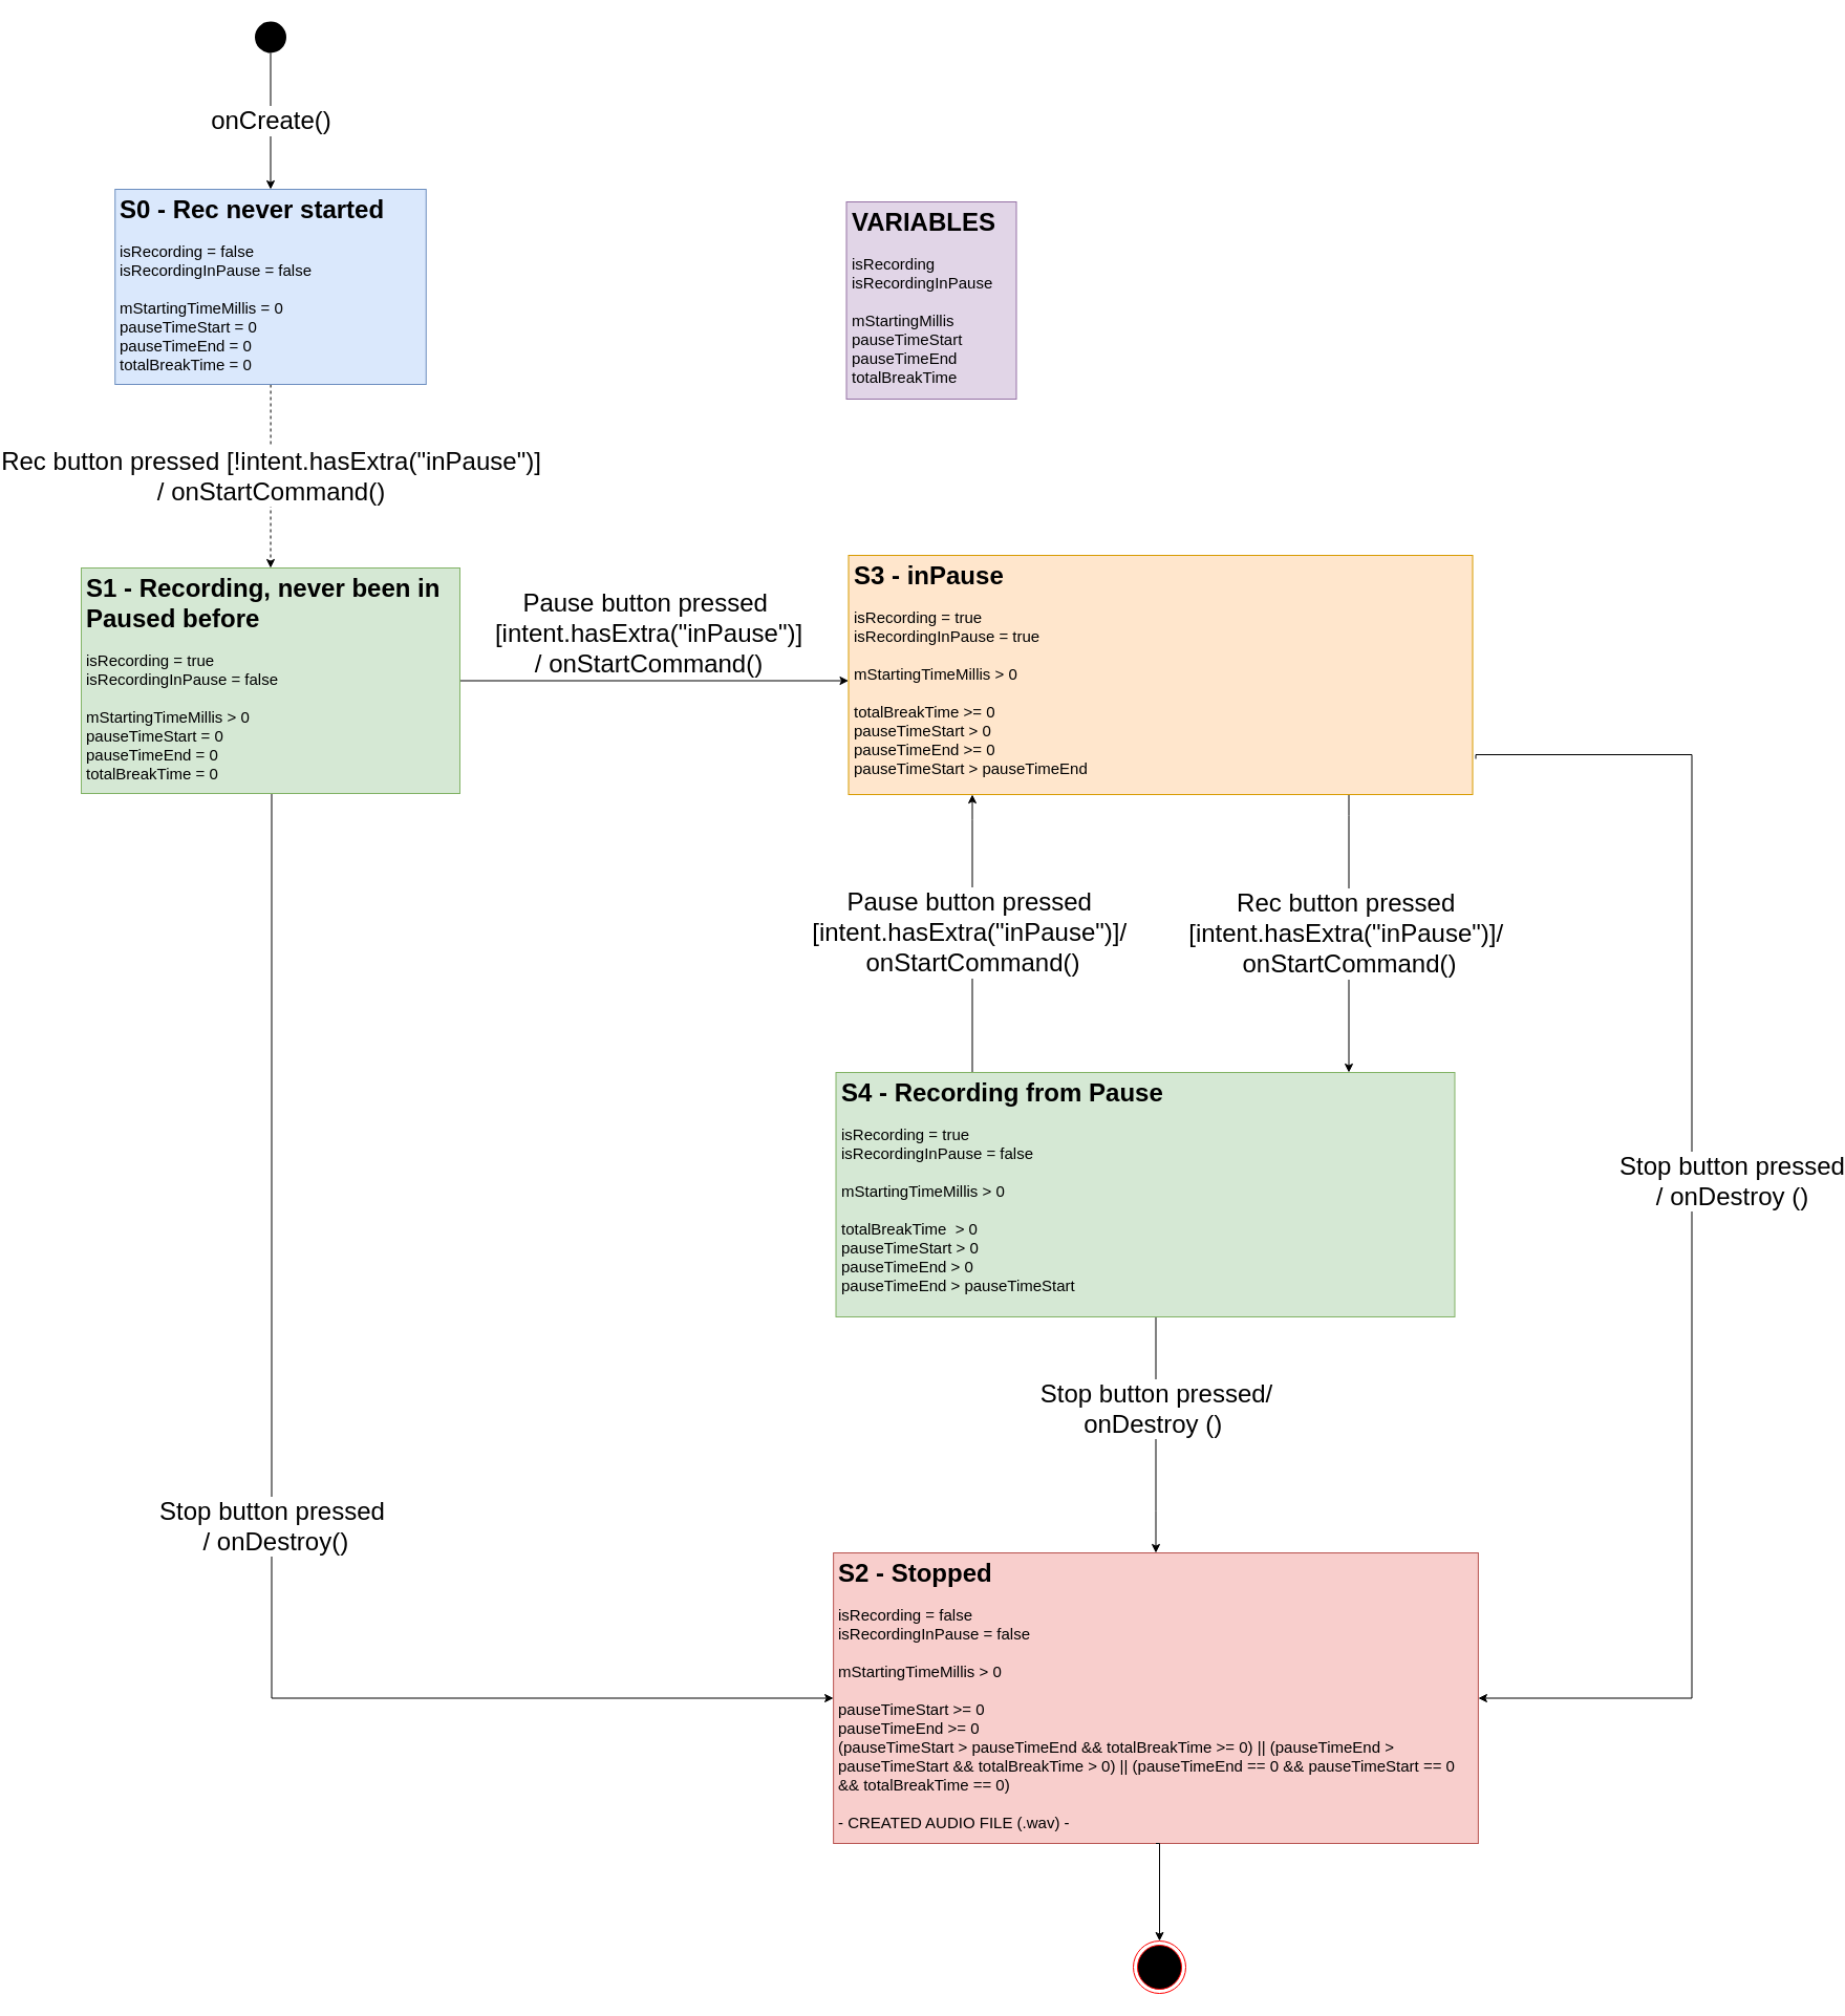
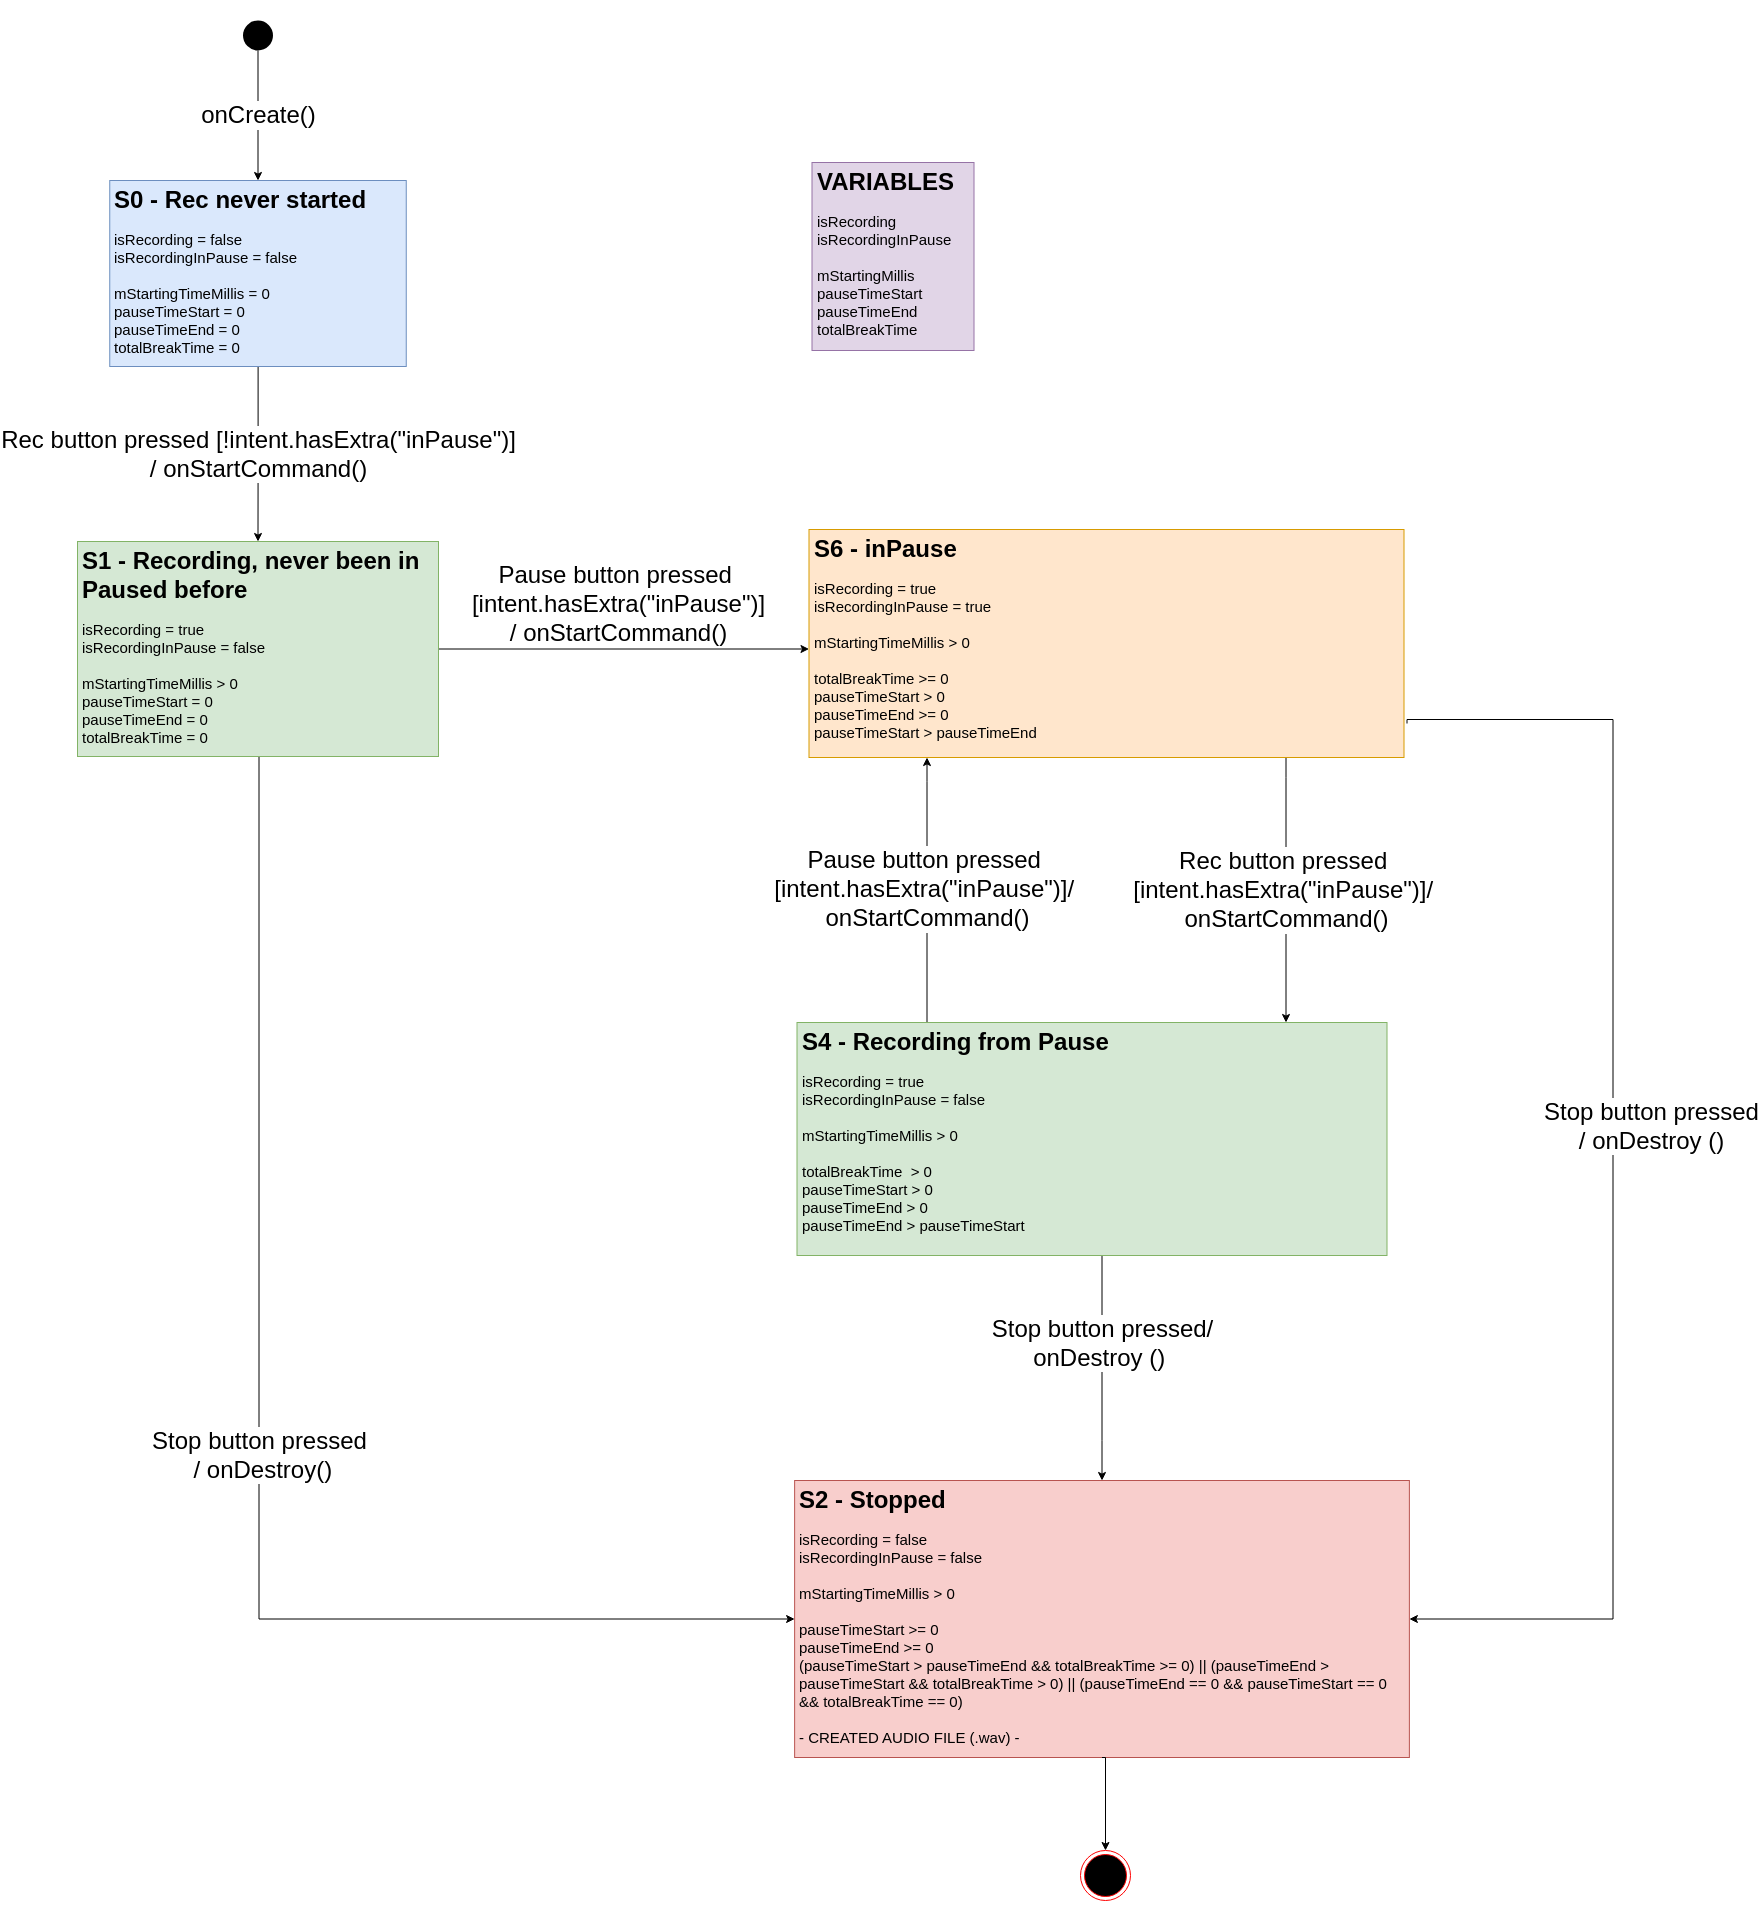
- <mxCell id="2" value="&lt;h1&gt;VARIABLES&lt;/h1&gt;&lt;div style=&quot;font-size: 15px&quot;&gt;&lt;font style=&quot;font-size: 15px&quot;&gt;isRecording&amp;nbsp;&lt;/font&gt;&lt;/div&gt;&lt;div style=&quot;font-size: 15px&quot;&gt;&lt;font style=&quot;font-size: 15px&quot;&gt;isRecordingInPause&lt;/font&gt;&lt;/div&gt;&lt;div style=&quot;font-size: 15px&quot;&gt;&lt;font style=&quot;font-size: 15px&quot;&gt;&lt;br&gt;&lt;/font&gt;&lt;/div&gt;&lt;div style=&quot;font-size: 15px&quot;&gt;&lt;span&gt;mStartingMillis&lt;/span&gt;&lt;br&gt;&lt;/div&gt;&lt;div style=&quot;font-size: 15px&quot;&gt;&lt;font style=&quot;font-size: 15px&quot;&gt;pauseTimeStart&lt;/font&gt;&lt;/div&gt;&lt;div style=&quot;font-size: 15px&quot;&gt;&lt;font style=&quot;font-size: 15px&quot;&gt;pauseTimeEnd&lt;/font&gt;&lt;/div&gt;&lt;div style=&quot;font-size: 15px&quot;&gt;&lt;span&gt;&lt;font style=&quot;font-size: 15px&quot;&gt;totalBreakTime&amp;nbsp;&lt;/font&gt;&lt;/span&gt;&lt;/div&gt;" style="text;html=1;strokeColor=#9673a6;fillColor=#e1d5e7;spacing=5;spacingTop=-20;whiteSpace=wrap;overflow=hidden;rounded=0;align=left;" parent="1" vertex="1"><mxGeometry x="749.5" y="192" width="162" height="188" as="geometry" /></mxCell>
+ <mxCell id="2" value="&lt;h1&gt;VARIABLES&lt;/h1&gt;&lt;div style=&quot;font-size: 15px&quot;&gt;&lt;font style=&quot;font-size: 15px&quot;&gt;isRecording&amp;nbsp;&lt;/font&gt;&lt;/div&gt;&lt;div style=&quot;font-size: 15px&quot;&gt;&lt;font style=&quot;font-size: 15px&quot;&gt;isRecordingInPause&lt;/font&gt;&lt;/div&gt;&lt;div style=&quot;font-size: 15px&quot;&gt;&lt;font style=&quot;font-size: 15px&quot;&gt;&lt;br&gt;&lt;/font&gt;&lt;/div&gt;&lt;div style=&quot;font-size: 15px&quot;&gt;&lt;span&gt;mStartingMillis&lt;/span&gt;&lt;br&gt;&lt;/div&gt;&lt;div style=&quot;font-size: 15px&quot;&gt;&lt;font style=&quot;font-size: 15px&quot;&gt;pauseTimeStart&lt;/font&gt;&lt;/div&gt;&lt;div style=&quot;font-size: 15px&quot;&gt;&lt;font style=&quot;font-size: 15px&quot;&gt;pauseTimeEnd&lt;/font&gt;&lt;/div&gt;&lt;div style=&quot;font-size: 15px&quot;&gt;&lt;span&gt;&lt;font style=&quot;font-size: 15px&quot;&gt;totalBreakTime&amp;nbsp;&lt;/font&gt;&lt;/span&gt;&lt;/div&gt;" style="text;html=1;strokeColor=#9673a6;fillColor=#e1d5e7;spacing=5;spacingTop=-20;whiteSpace=wrap;overflow=hidden;rounded=0;align=left;" parent="1" vertex="1"><mxGeometry x="754.5" y="162" width="162" height="188" as="geometry" /></mxCell>
- <mxCell id="3" value="Rec button pressed [!intent.hasExtra(&quot;inPause&quot;)]&lt;br&gt;/ onStartCommand()" style="edgeStyle=orthogonalEdgeStyle;rounded=0;orthogonalLoop=1;jettySize=auto;html=1;fontSize=24;entryX=0.5;entryY=0;entryDx=0;entryDy=0;dashed=1;" parent="1" source="4" target="7" edge="1"><mxGeometry relative="1" as="geometry"><mxPoint x="200.5" y="473" as="targetPoint" /></mxGeometry></mxCell>
+ <mxCell id="3" value="Rec button pressed [!intent.hasExtra(&quot;inPause&quot;)]&lt;br&gt;/ onStartCommand()" style="edgeStyle=orthogonalEdgeStyle;rounded=0;orthogonalLoop=1;jettySize=auto;html=1;fontSize=24;entryX=0.5;entryY=0;entryDx=0;entryDy=0;" parent="1" source="4" target="7" edge="1"><mxGeometry relative="1" as="geometry"><mxPoint x="200.5" y="473" as="targetPoint" /></mxGeometry></mxCell>
- <mxCell id="12" value="&lt;h1&gt;S3 - inPause&lt;/h1&gt;&lt;div style=&quot;font-size: 15px&quot;&gt;&lt;font style=&quot;font-size: 15px&quot;&gt;isRecording = true&lt;/font&gt;&lt;/div&gt;&lt;div style=&quot;font-size: 15px&quot;&gt;&lt;font style=&quot;font-size: 15px&quot;&gt;isRecordingInPause = true&lt;/font&gt;&lt;/div&gt;&lt;div style=&quot;font-size: 15px&quot;&gt;&lt;span&gt;&lt;font style=&quot;font-size: 15px&quot;&gt;&lt;br&gt;&lt;/font&gt;&lt;/span&gt;&lt;/div&gt;&lt;div style=&quot;font-size: 15px&quot;&gt;&lt;font style=&quot;font-size: 15px&quot;&gt;mStartingTimeMillis &amp;gt; 0&lt;/font&gt;&lt;/div&gt;&lt;div style=&quot;font-size: 15px&quot;&gt;&lt;br&gt;&lt;/div&gt;&lt;div style=&quot;font-size: 15px&quot;&gt;&lt;span&gt;&lt;font style=&quot;font-size: 15px&quot;&gt;totalBreakTime &amp;gt;= 0&lt;/font&gt;&lt;/span&gt;&lt;/div&gt;&lt;div style=&quot;font-size: 15px&quot;&gt;&lt;span&gt;&lt;font style=&quot;font-size: 15px&quot;&gt;pauseTimeStart &amp;gt; 0&amp;nbsp;&lt;/font&gt;&lt;/span&gt;&lt;/div&gt;&lt;div style=&quot;font-size: 15px&quot;&gt;&lt;span&gt;pauseTimeEnd &amp;gt;= 0&lt;/span&gt;&lt;/div&gt;&lt;div style=&quot;font-size: 15px&quot;&gt;pauseTimeStart &amp;gt; pauseTimeEnd&lt;span&gt;&lt;br&gt;&lt;/span&gt;&lt;/div&gt;" style="text;html=1;spacing=5;spacingTop=-20;whiteSpace=wrap;overflow=hidden;rounded=0;fillColor=#ffe6cc;strokeColor=#d79b00;" parent="1" vertex="1"><mxGeometry x="751.5" y="529" width="595" height="228" as="geometry" /></mxCell>
+ <mxCell id="12" value="&lt;h1&gt;S6 - inPause&lt;/h1&gt;&lt;div style=&quot;font-size: 15px&quot;&gt;&lt;font style=&quot;font-size: 15px&quot;&gt;isRecording = true&lt;/font&gt;&lt;/div&gt;&lt;div style=&quot;font-size: 15px&quot;&gt;&lt;font style=&quot;font-size: 15px&quot;&gt;isRecordingInPause = true&lt;/font&gt;&lt;/div&gt;&lt;div style=&quot;font-size: 15px&quot;&gt;&lt;span&gt;&lt;font style=&quot;font-size: 15px&quot;&gt;&lt;br&gt;&lt;/font&gt;&lt;/span&gt;&lt;/div&gt;&lt;div style=&quot;font-size: 15px&quot;&gt;&lt;font style=&quot;font-size: 15px&quot;&gt;mStartingTimeMillis &amp;gt; 0&lt;/font&gt;&lt;/div&gt;&lt;div style=&quot;font-size: 15px&quot;&gt;&lt;br&gt;&lt;/div&gt;&lt;div style=&quot;font-size: 15px&quot;&gt;&lt;span&gt;&lt;font style=&quot;font-size: 15px&quot;&gt;totalBreakTime &amp;gt;= 0&lt;/font&gt;&lt;/span&gt;&lt;/div&gt;&lt;div style=&quot;font-size: 15px&quot;&gt;&lt;span&gt;&lt;font style=&quot;font-size: 15px&quot;&gt;pauseTimeStart &amp;gt; 0&amp;nbsp;&lt;/font&gt;&lt;/span&gt;&lt;/div&gt;&lt;div style=&quot;font-size: 15px&quot;&gt;&lt;span&gt;pauseTimeEnd &amp;gt;= 0&lt;/span&gt;&lt;/div&gt;&lt;div style=&quot;font-size: 15px&quot;&gt;pauseTimeStart &amp;gt; pauseTimeEnd&lt;span&gt;&lt;br&gt;&lt;/span&gt;&lt;/div&gt;" style="text;html=1;spacing=5;spacingTop=-20;whiteSpace=wrap;overflow=hidden;rounded=0;fillColor=#ffe6cc;strokeColor=#d79b00;" parent="1" vertex="1"><mxGeometry x="751.5" y="529" width="595" height="228" as="geometry" /></mxCell>
